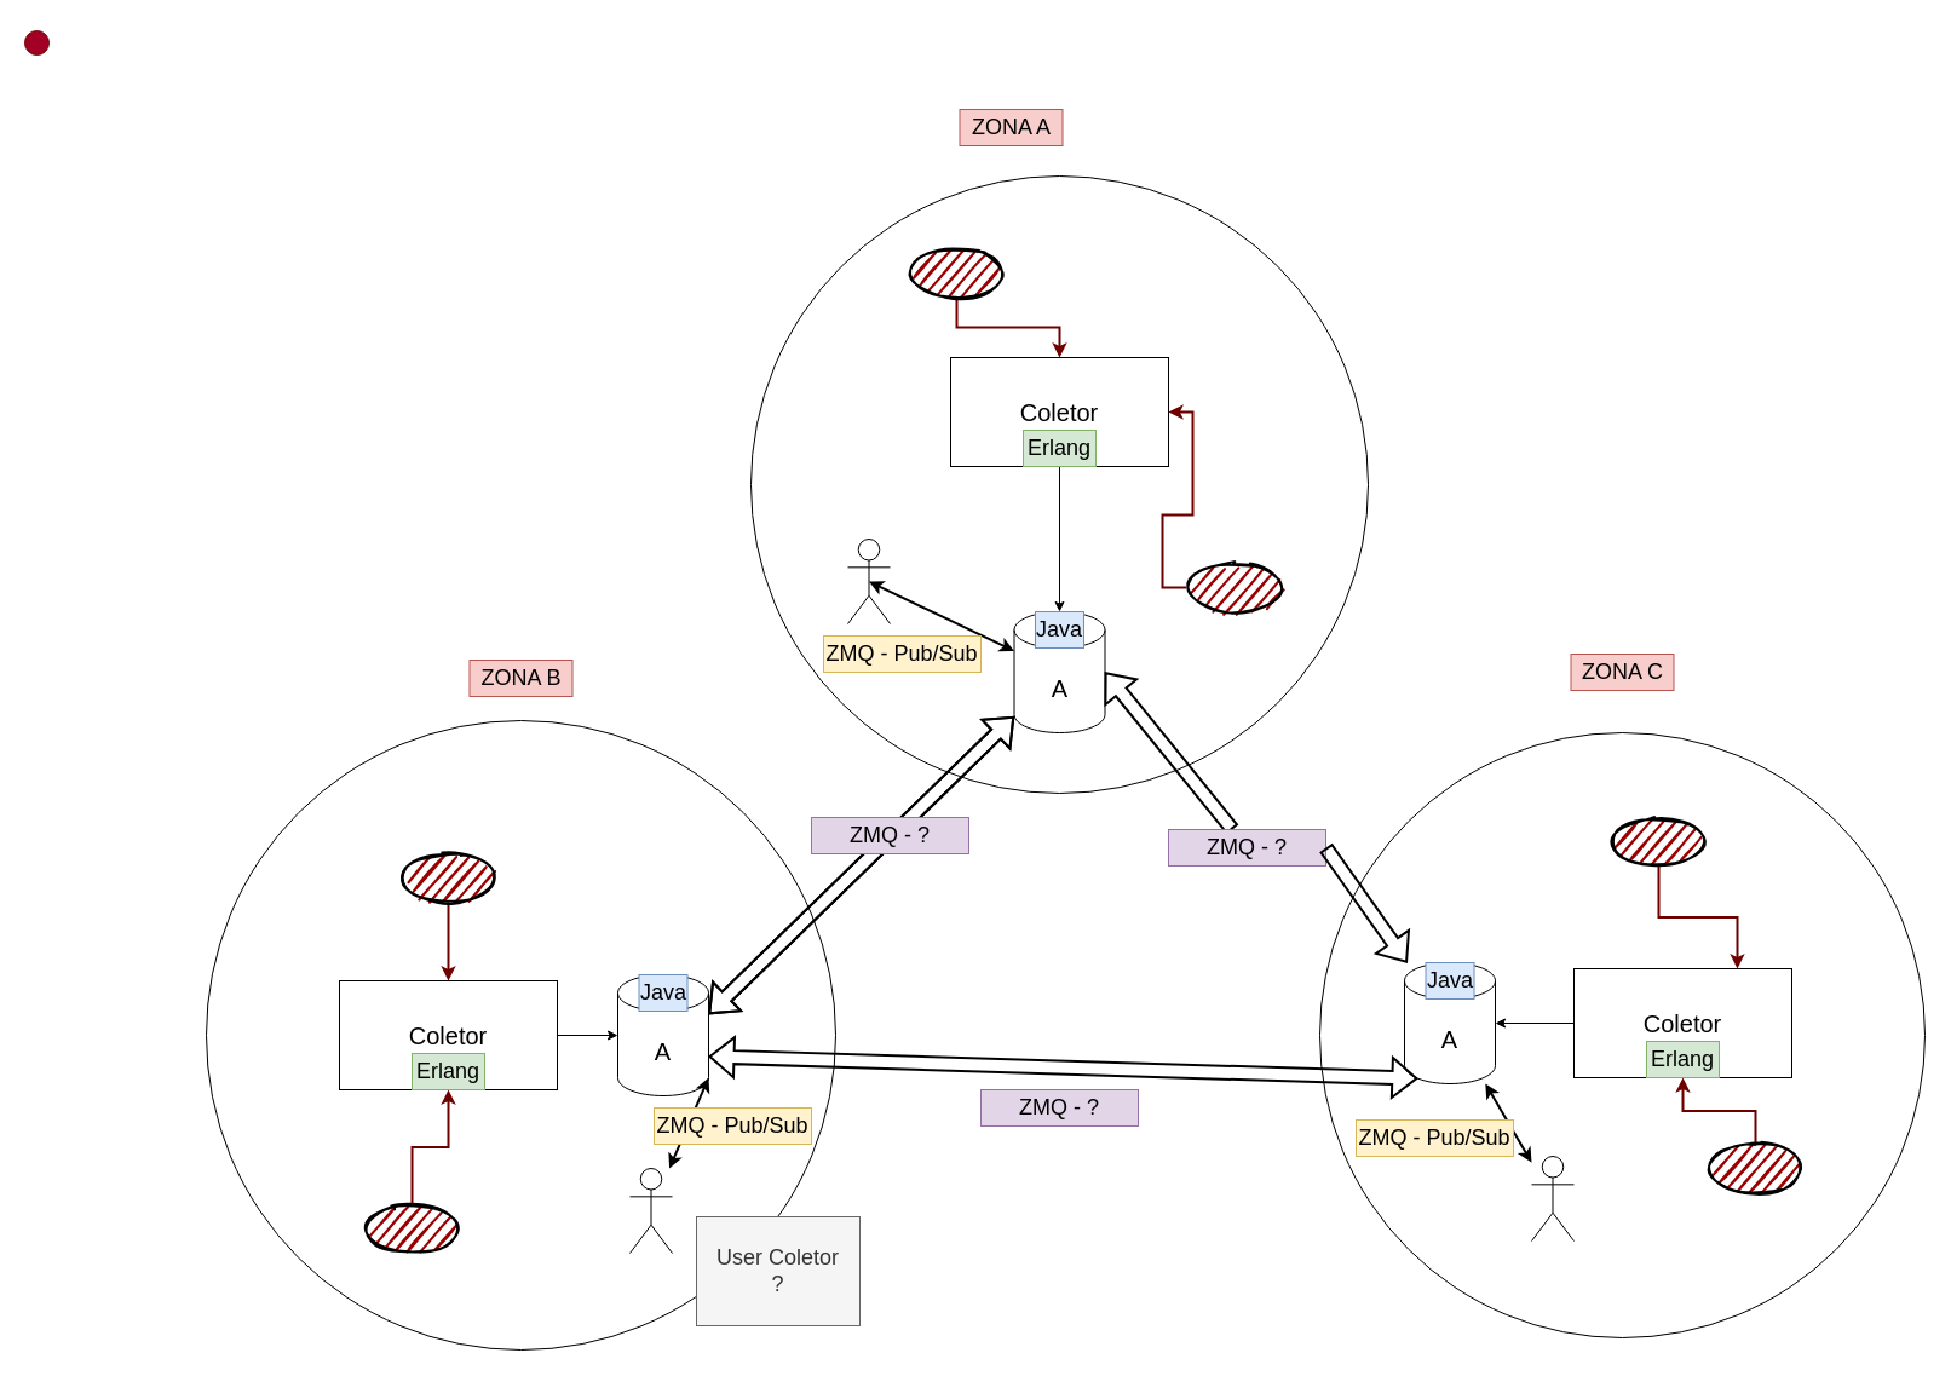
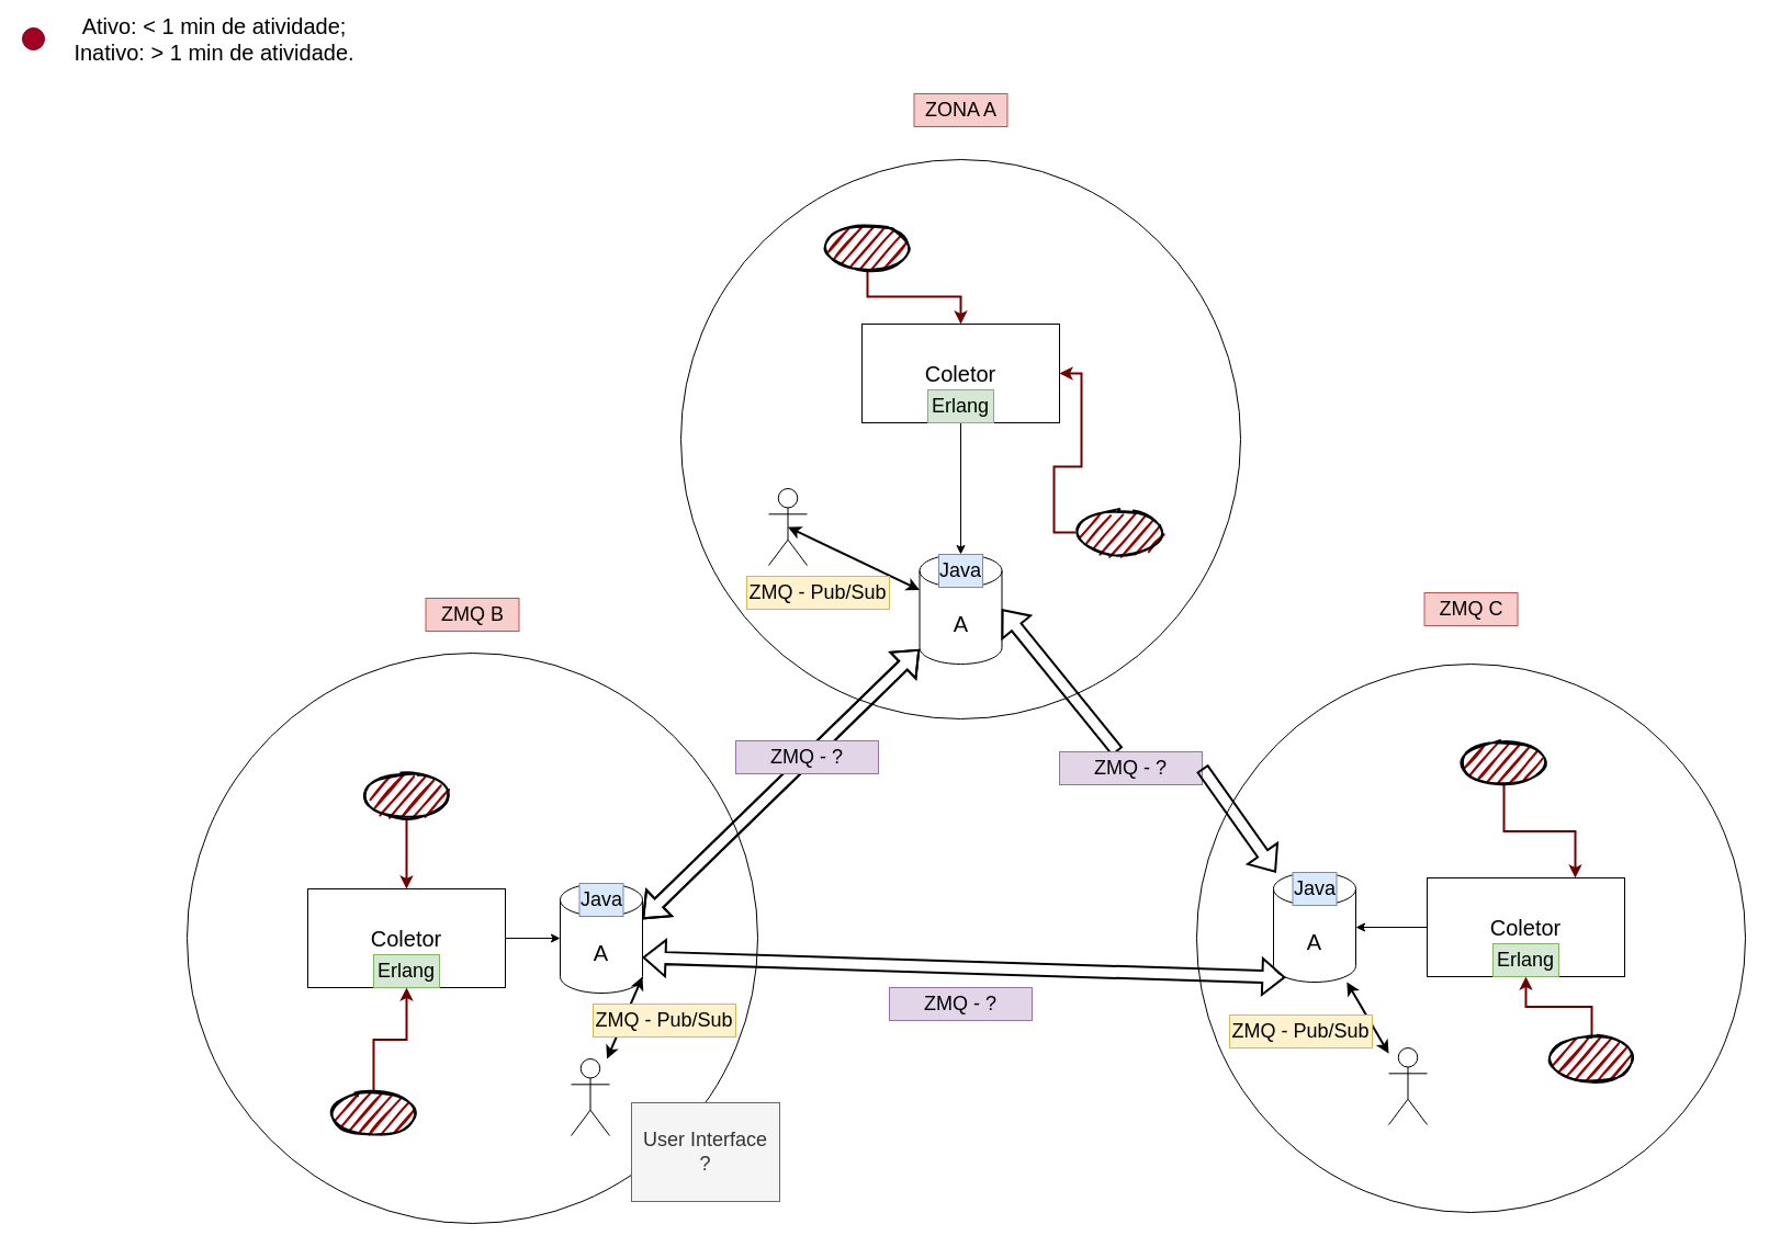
+ <mxCell id="37" value="Ativo: &amp;lt; 1 min de atividade;&lt;br&gt;Inativo: &amp;gt; 1 min de atividade." style="text;html=1;strokeColor=none;fillColor=none;align=center;verticalAlign=middle;whiteSpace=wrap;rounded=0;fontSize=20;fontColor=#000000;" parent="1" vertex="1"><mxGeometry x="50" y="20" width="290" height="30" as="geometry" /></mxCell>
- <mxCell id="39" value="&lt;font style=&quot;font-size: 18px&quot;&gt;ZONA A&lt;/font&gt;" style="text;html=1;strokeColor=#b85450;fillColor=#f8cecc;align=center;verticalAlign=middle;whiteSpace=wrap;rounded=0;" vertex="1" parent="1"><mxGeometry x="792.5" y="90" width="85" height="30" as="geometry" /></mxCell>
+ <mxCell id="39" value="&lt;font style=&quot;font-size: 18px&quot;&gt;ZONA A&lt;/font&gt;" style="text;html=1;strokeColor=#b85450;fillColor=#f8cecc;align=center;verticalAlign=middle;whiteSpace=wrap;rounded=0;" vertex="1" parent="1"><mxGeometry x="832.5" y="85" width="85" height="30" as="geometry" /></mxCell>
- <mxCell id="41" value="&lt;font style=&quot;font-size: 18px&quot;&gt;ZONA C&lt;/font&gt;" style="text;html=1;strokeColor=#b85450;fillColor=#f8cecc;align=center;verticalAlign=middle;whiteSpace=wrap;rounded=0;" vertex="1" parent="1"><mxGeometry x="1297.5" y="540" width="85" height="30" as="geometry" /></mxCell>
+ <mxCell id="41" value="&lt;font style=&quot;font-size: 18px&quot;&gt;ZMQ C&lt;/font&gt;" style="text;html=1;strokeColor=#b85450;fillColor=#f8cecc;align=center;verticalAlign=middle;whiteSpace=wrap;rounded=0;" vertex="1" parent="1"><mxGeometry x="1297.5" y="540" width="85" height="30" as="geometry" /></mxCell>
- <mxCell id="40" value="&lt;font style=&quot;font-size: 18px&quot;&gt;ZONA B&lt;/font&gt;" style="text;html=1;strokeColor=#b85450;fillColor=#f8cecc;align=center;verticalAlign=middle;whiteSpace=wrap;rounded=0;" vertex="1" parent="1"><mxGeometry x="387.5" y="545" width="85" height="30" as="geometry" /></mxCell>
+ <mxCell id="40" value="&lt;font style=&quot;font-size: 18px&quot;&gt;ZMQ B&lt;/font&gt;" style="text;html=1;strokeColor=#b85450;fillColor=#f8cecc;align=center;verticalAlign=middle;whiteSpace=wrap;rounded=0;" vertex="1" parent="1"><mxGeometry x="387.5" y="545" width="85" height="30" as="geometry" /></mxCell>
- <mxCell id="55" value="User Coletor&lt;br&gt;?" style="text;html=1;strokeColor=#666666;fillColor=#f5f5f5;align=center;verticalAlign=middle;whiteSpace=wrap;rounded=0;fontSize=18;fontColor=#333333;" vertex="1" parent="1"><mxGeometry x="575" y="1005" width="135" height="90" as="geometry" /></mxCell>
+ <mxCell id="55" value="User Interface&lt;br&gt;?" style="text;html=1;strokeColor=#666666;fillColor=#f5f5f5;align=center;verticalAlign=middle;whiteSpace=wrap;rounded=0;fontSize=18;fontColor=#333333;" vertex="1" parent="1"><mxGeometry x="575" y="1005" width="135" height="90" as="geometry" /></mxCell>
